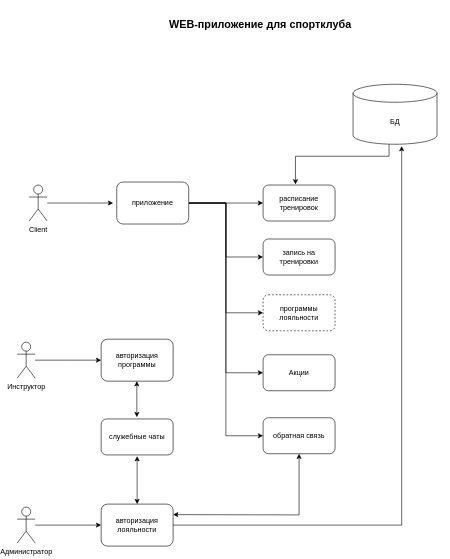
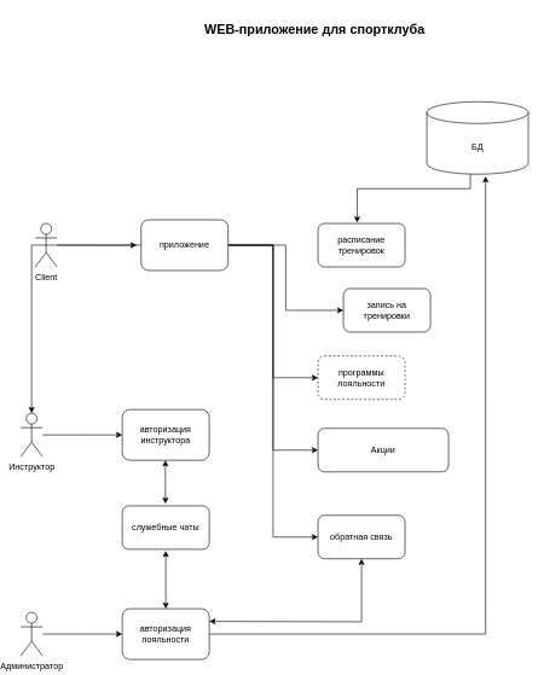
- <mxCell id="7" style="edgeStyle=orthogonalEdgeStyle;rounded=0;orthogonalLoop=1;jettySize=auto;html=1;entryX=0;entryY=0.5;entryDx=0;entryDy=0;" edge="1" parent="1" source="11" target="20"><mxGeometry relative="1" as="geometry" /></mxCell>
+ <mxCell id="7" style="edgeStyle=orthogonalEdgeStyle;rounded=0;orthogonalLoop=1;jettySize=auto;html=1;" edge="1" parent="1" source="11" target="13"><mxGeometry relative="1" as="geometry" /></mxCell>
- <mxCell id="27" value="запись на тренировки" style="rounded=1;whiteSpace=wrap;html=1;" vertex="1" parent="1"><mxGeometry x="430" y="398" width="120" height="60" as="geometry" /></mxCell>
+ <mxCell id="27" value="запись на тренировки" style="rounded=1;whiteSpace=wrap;html=1;" vertex="1" parent="1"><mxGeometry x="465" y="398" width="120" height="60" as="geometry" /></mxCell>
- <mxCell id="18" value="авторизация программы" style="rounded=1;whiteSpace=wrap;html=1;" vertex="1" parent="1"><mxGeometry x="160" y="565" width="120" height="70" as="geometry" /></mxCell>
+ <mxCell id="18" value="авторизация инструктора" style="rounded=1;whiteSpace=wrap;html=1;" vertex="1" parent="1"><mxGeometry x="160" y="565" width="120" height="70" as="geometry" /></mxCell>
- <mxCell id="26" value="Акции" style="rounded=1;whiteSpace=wrap;html=1;" vertex="1" parent="1"><mxGeometry x="430" y="591" width="120" height="60" as="geometry" /></mxCell>
+ <mxCell id="26" value="Акции" style="rounded=1;whiteSpace=wrap;html=1;" vertex="1" parent="1"><mxGeometry x="430" y="591" width="180" height="60" as="geometry" /></mxCell>
- <mxCell id="19" value="обратная связь" style="rounded=1;whiteSpace=wrap;html=1;" vertex="1" parent="1"><mxGeometry x="430" y="696" width="120" height="60" as="geometry" /></mxCell>
+ <mxCell id="19" value="обратная связь" style="rounded=1;whiteSpace=wrap;html=1;" vertex="1" parent="1"><mxGeometry x="430" y="711" width="120" height="60" as="geometry" /></mxCell>
